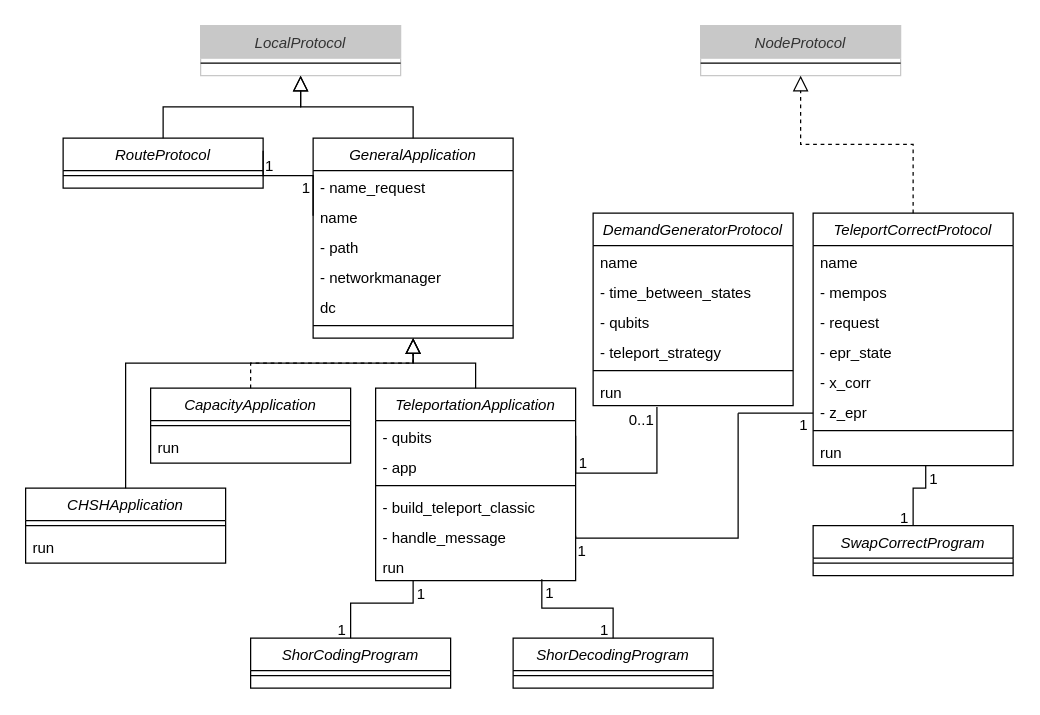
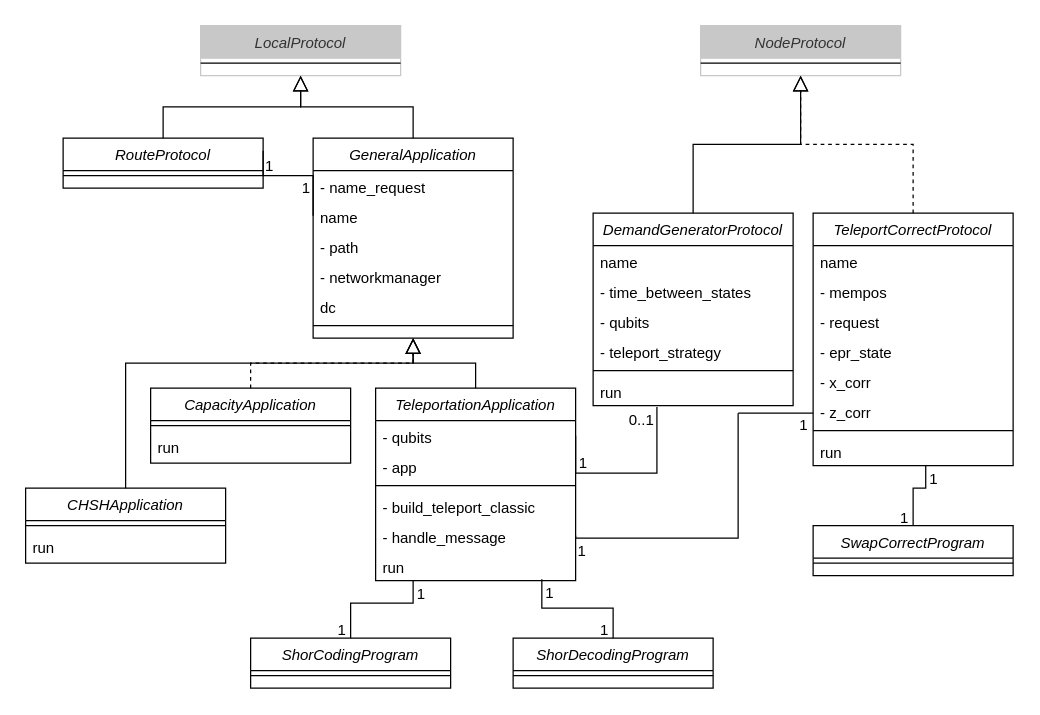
+ <mxCell id="47" value="" style="endArrow=block;endSize=10;endFill=0;shadow=0;strokeWidth=1;rounded=0;curved=0;edgeStyle=elbowEdgeStyle;elbow=vertical;entryX=0.5;entryY=1;entryDx=0;entryDy=0;exitX=0.5;exitY=0;exitDx=0;exitDy=0;" parent="1" source="27" target="12" edge="1"><mxGeometry width="160" relative="1" as="geometry"><mxPoint x="340" y="120" as="sourcePoint" /><mxPoint x="250" y="70" as="targetPoint" /><Array as="points" /></mxGeometry></mxCell>
- <mxCell id="40" value="- z_epr" style="text;align=left;verticalAlign=top;spacingLeft=4;spacingRight=4;overflow=hidden;rotatable=0;points=[[0,0.5],[1,0.5]];portConstraint=eastwest;" parent="34" vertex="1"><mxGeometry y="146" width="160" height="24" as="geometry" /></mxCell>
+ <mxCell id="40" value="- z_corr" style="text;align=left;verticalAlign=top;spacingLeft=4;spacingRight=4;overflow=hidden;rotatable=0;points=[[0,0.5],[1,0.5]];portConstraint=eastwest;" parent="34" vertex="1"><mxGeometry y="146" width="160" height="24" as="geometry" /></mxCell>
